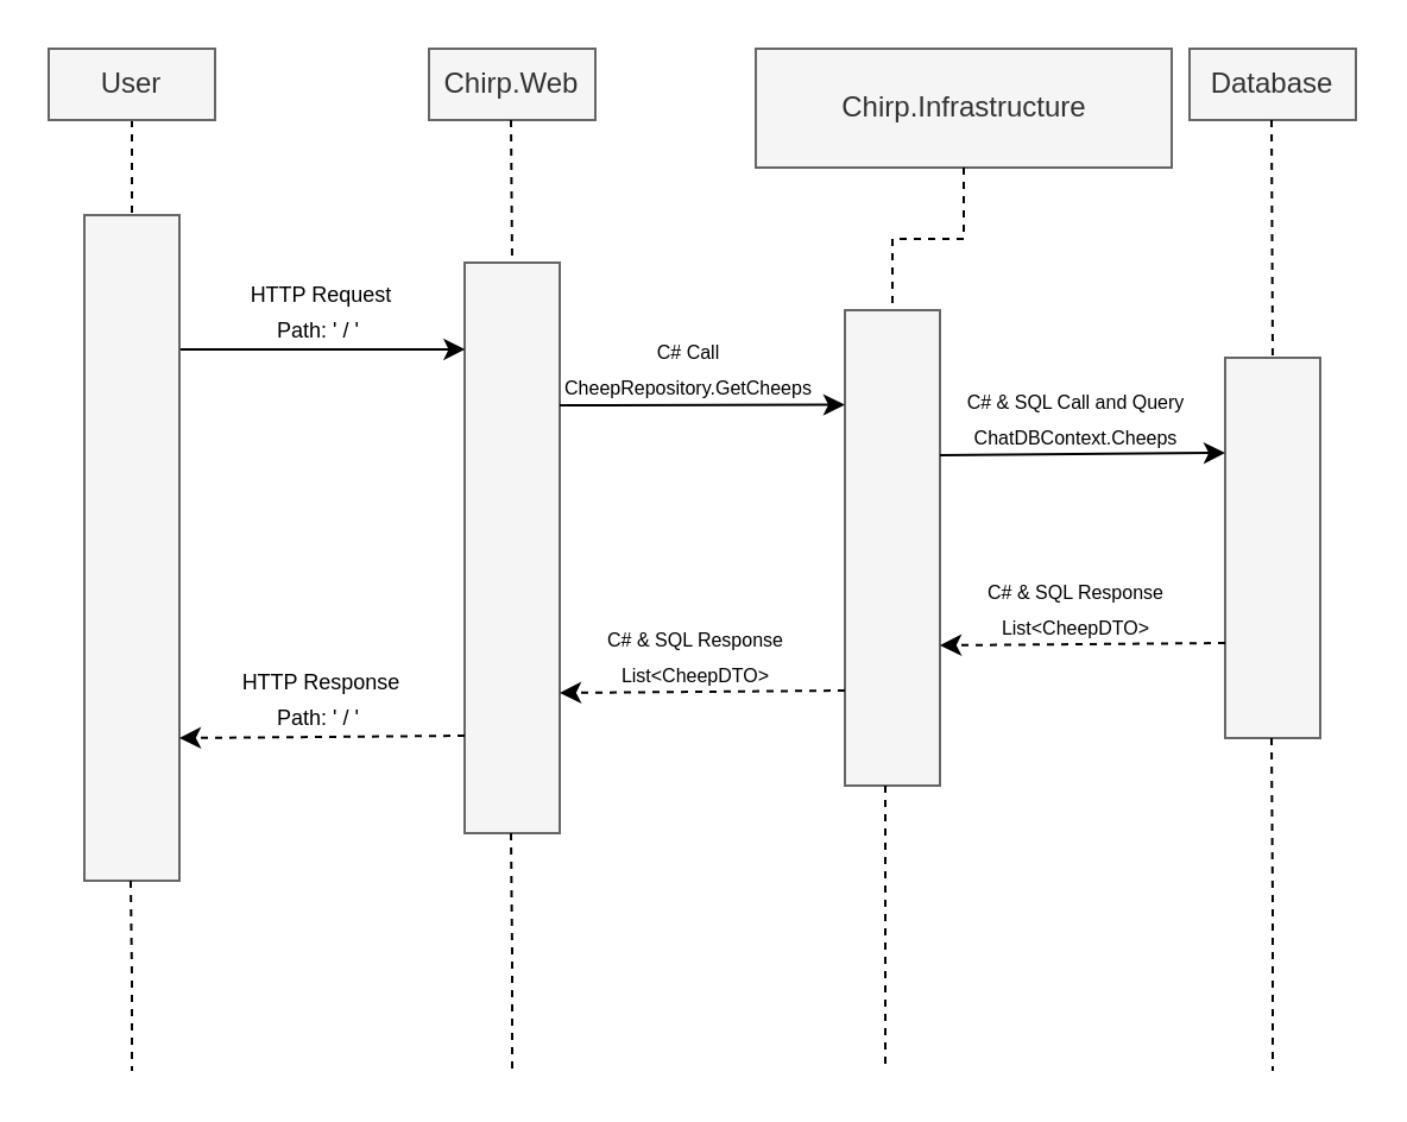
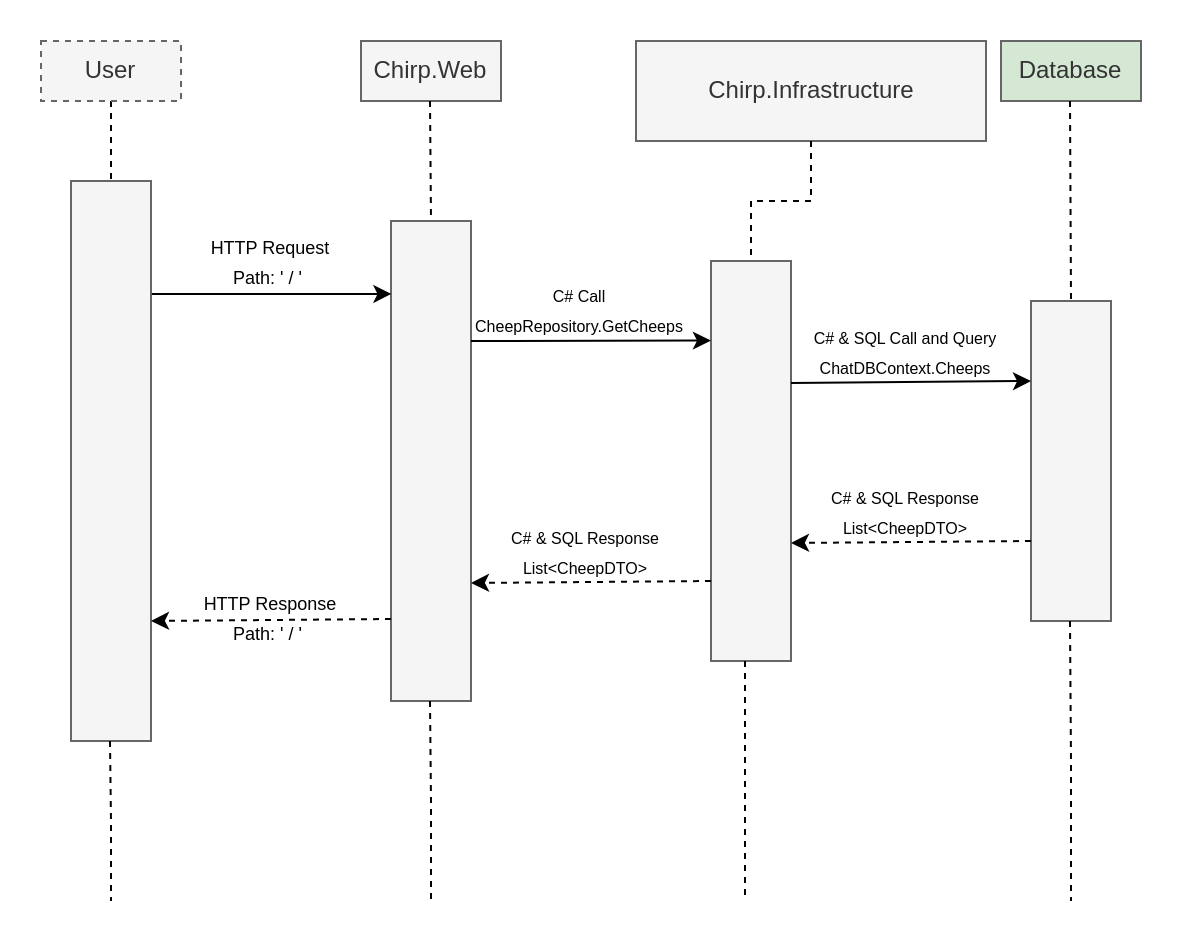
- <mxCell id="7" value="User" style="rounded=0;whiteSpace=wrap;html=1;fillColor=#f5f5f5;fontColor=#333333;strokeColor=#666666;" vertex="1" parent="1"><mxGeometry x="20" y="20" width="70" height="30" as="geometry" /></mxCell>
+ <mxCell id="7" value="User" style="rounded=0;whiteSpace=wrap;html=1;fillColor=#f5f5f5;fontColor=#333333;strokeColor=#666666;dashed=1;" vertex="1" parent="1"><mxGeometry x="20" y="20" width="70" height="30" as="geometry" /></mxCell>
- <mxCell id="10" value="Database" style="rounded=0;whiteSpace=wrap;html=1;fillColor=#f5f5f5;fontColor=#333333;strokeColor=#666666;" vertex="1" parent="1"><mxGeometry x="500" y="20" width="70" height="30" as="geometry" /></mxCell>
+ <mxCell id="10" value="Database" style="rounded=0;whiteSpace=wrap;html=1;fillColor=#d5e8d4;fontColor=#333333;strokeColor=#666666;" vertex="1" parent="1"><mxGeometry x="500" y="20" width="70" height="30" as="geometry" /></mxCell>
- <mxCell id="29" value="&lt;font style=&quot;font-size: 9px;&quot;&gt;HTTP Response&lt;/font&gt;&lt;div&gt;&lt;div&gt;&lt;div&gt;&lt;font style=&quot;font-size: 9px;&quot;&gt;Path: ' / '&amp;nbsp;&lt;/font&gt;&lt;/div&gt;&lt;/div&gt;&lt;/div&gt;" style="text;html=1;align=center;verticalAlign=middle;whiteSpace=wrap;rounded=0;" vertex="1" parent="1"><mxGeometry x="90" y="278" width="90" height="30" as="geometry" /></mxCell>
+ <mxCell id="29" value="&lt;font style=&quot;font-size: 9px;&quot;&gt;HTTP Response&lt;/font&gt;&lt;div&gt;&lt;div&gt;&lt;div&gt;&lt;font style=&quot;font-size: 9px;&quot;&gt;Path: ' / '&amp;nbsp;&lt;/font&gt;&lt;/div&gt;&lt;/div&gt;&lt;/div&gt;" style="text;html=1;align=center;verticalAlign=middle;whiteSpace=wrap;rounded=0;" vertex="1" parent="1"><mxGeometry x="90" y="293" width="90" height="30" as="geometry" /></mxCell>
